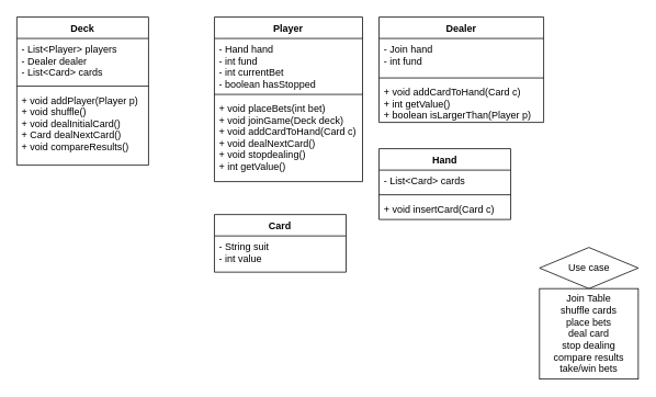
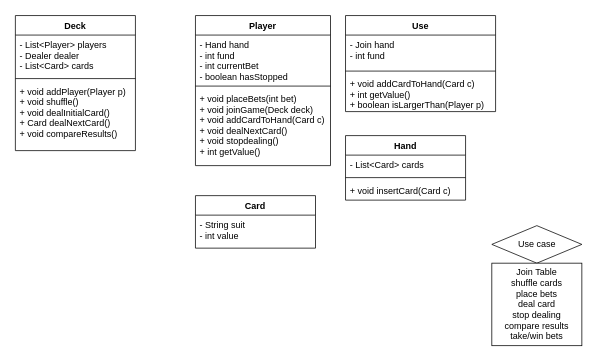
- <mxCell id="10" value="Dealer" style="swimlane;fontStyle=1;align=center;verticalAlign=top;childLayout=stackLayout;horizontal=1;startSize=26;horizontalStack=0;resizeParent=1;resizeParentMax=0;resizeLast=0;collapsible=1;marginBottom=0;" vertex="1" parent="1"><mxGeometry x="460" y="20" width="200" height="128" as="geometry" /></mxCell>
+ <mxCell id="10" value="Use" style="swimlane;fontStyle=1;align=center;verticalAlign=top;childLayout=stackLayout;horizontal=1;startSize=26;horizontalStack=0;resizeParent=1;resizeParentMax=0;resizeLast=0;collapsible=1;marginBottom=0;" vertex="1" parent="1"><mxGeometry x="460" y="20" width="200" height="128" as="geometry" /></mxCell>
